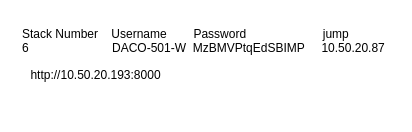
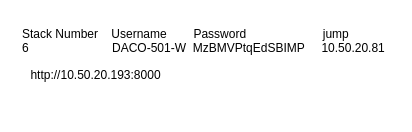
- <mxCell id="2" value="Stack Number&amp;nbsp; &amp;nbsp; Username&amp;nbsp; &amp;nbsp; &amp;nbsp; &amp;nbsp; Password&amp;nbsp; &amp;nbsp; &amp;nbsp; &amp;nbsp; &amp;nbsp; &amp;nbsp; &amp;nbsp; &amp;nbsp; &amp;nbsp; &amp;nbsp; &amp;nbsp; &amp;nbsp;jump&lt;br&gt;            6&amp;nbsp; &amp;nbsp; &amp;nbsp; &amp;nbsp; &amp;nbsp; &amp;nbsp; &amp;nbsp; &amp;nbsp; &amp;nbsp; &amp;nbsp; &amp;nbsp; &amp;nbsp; &amp;nbsp;DACO-501-W&amp;nbsp; MzBMVPtqEdSBIMP&amp;nbsp; &amp;nbsp; &amp;nbsp;10.50.20.87" style="text;html=1;" vertex="1" parent="1"><mxGeometry x="20" y="20" width="370" height="90" as="geometry" /></mxCell>
+ <mxCell id="2" value="Stack Number&amp;nbsp; &amp;nbsp; Username&amp;nbsp; &amp;nbsp; &amp;nbsp; &amp;nbsp; Password&amp;nbsp; &amp;nbsp; &amp;nbsp; &amp;nbsp; &amp;nbsp; &amp;nbsp; &amp;nbsp; &amp;nbsp; &amp;nbsp; &amp;nbsp; &amp;nbsp; &amp;nbsp;jump&lt;br&gt;            6&amp;nbsp; &amp;nbsp; &amp;nbsp; &amp;nbsp; &amp;nbsp; &amp;nbsp; &amp;nbsp; &amp;nbsp; &amp;nbsp; &amp;nbsp; &amp;nbsp; &amp;nbsp; &amp;nbsp;DACO-501-W&amp;nbsp; MzBMVPtqEdSBIMP&amp;nbsp; &amp;nbsp; &amp;nbsp;10.50.20.81" style="text;html=1;" vertex="1" parent="1"><mxGeometry x="20" y="20" width="370" height="90" as="geometry" /></mxCell>
